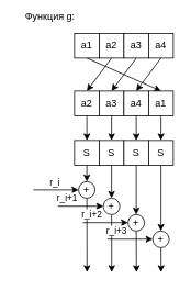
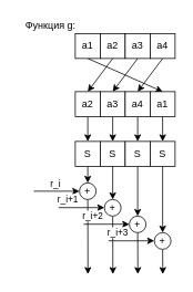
- <mxCell id="42" value="Функция g:" style="text;html=1;resizable=0;autosize=1;align=center;verticalAlign=middle;points=[];fillColor=none;strokeColor=none;rounded=0;" vertex="1" parent="1"><mxGeometry x="20" y="10" width="80" height="20" as="geometry" /></mxCell>
+ <mxCell id="42" value="Функция g:" style="text;html=1;resizable=0;autosize=1;align=center;verticalAlign=middle;points=[];fillColor=none;strokeColor=none;rounded=0;" vertex="1" parent="1"><mxGeometry x="20" y="20" width="80" height="20" as="geometry" /></mxCell>
